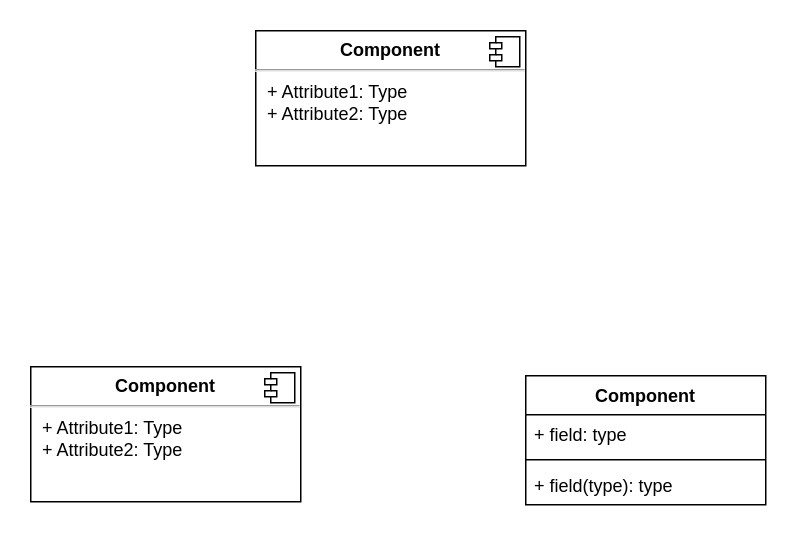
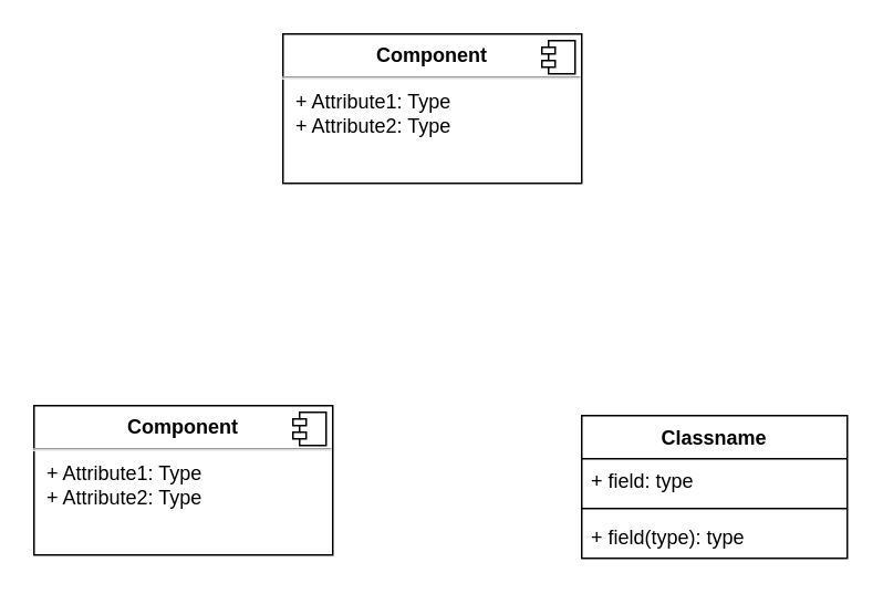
- <mxCell id="4" value="Component" style="swimlane;fontStyle=1;align=center;verticalAlign=top;childLayout=stackLayout;horizontal=1;startSize=26;horizontalStack=0;resizeParent=1;resizeParentMax=0;resizeLast=0;collapsible=1;marginBottom=0;whiteSpace=wrap;html=1;" vertex="1" parent="1"><mxGeometry x="350" y="250" width="160" height="86" as="geometry" /></mxCell>
+ <mxCell id="4" value="Classname" style="swimlane;fontStyle=1;align=center;verticalAlign=top;childLayout=stackLayout;horizontal=1;startSize=26;horizontalStack=0;resizeParent=1;resizeParentMax=0;resizeLast=0;collapsible=1;marginBottom=0;whiteSpace=wrap;html=1;" vertex="1" parent="1"><mxGeometry x="350" y="250" width="160" height="86" as="geometry" /></mxCell>
